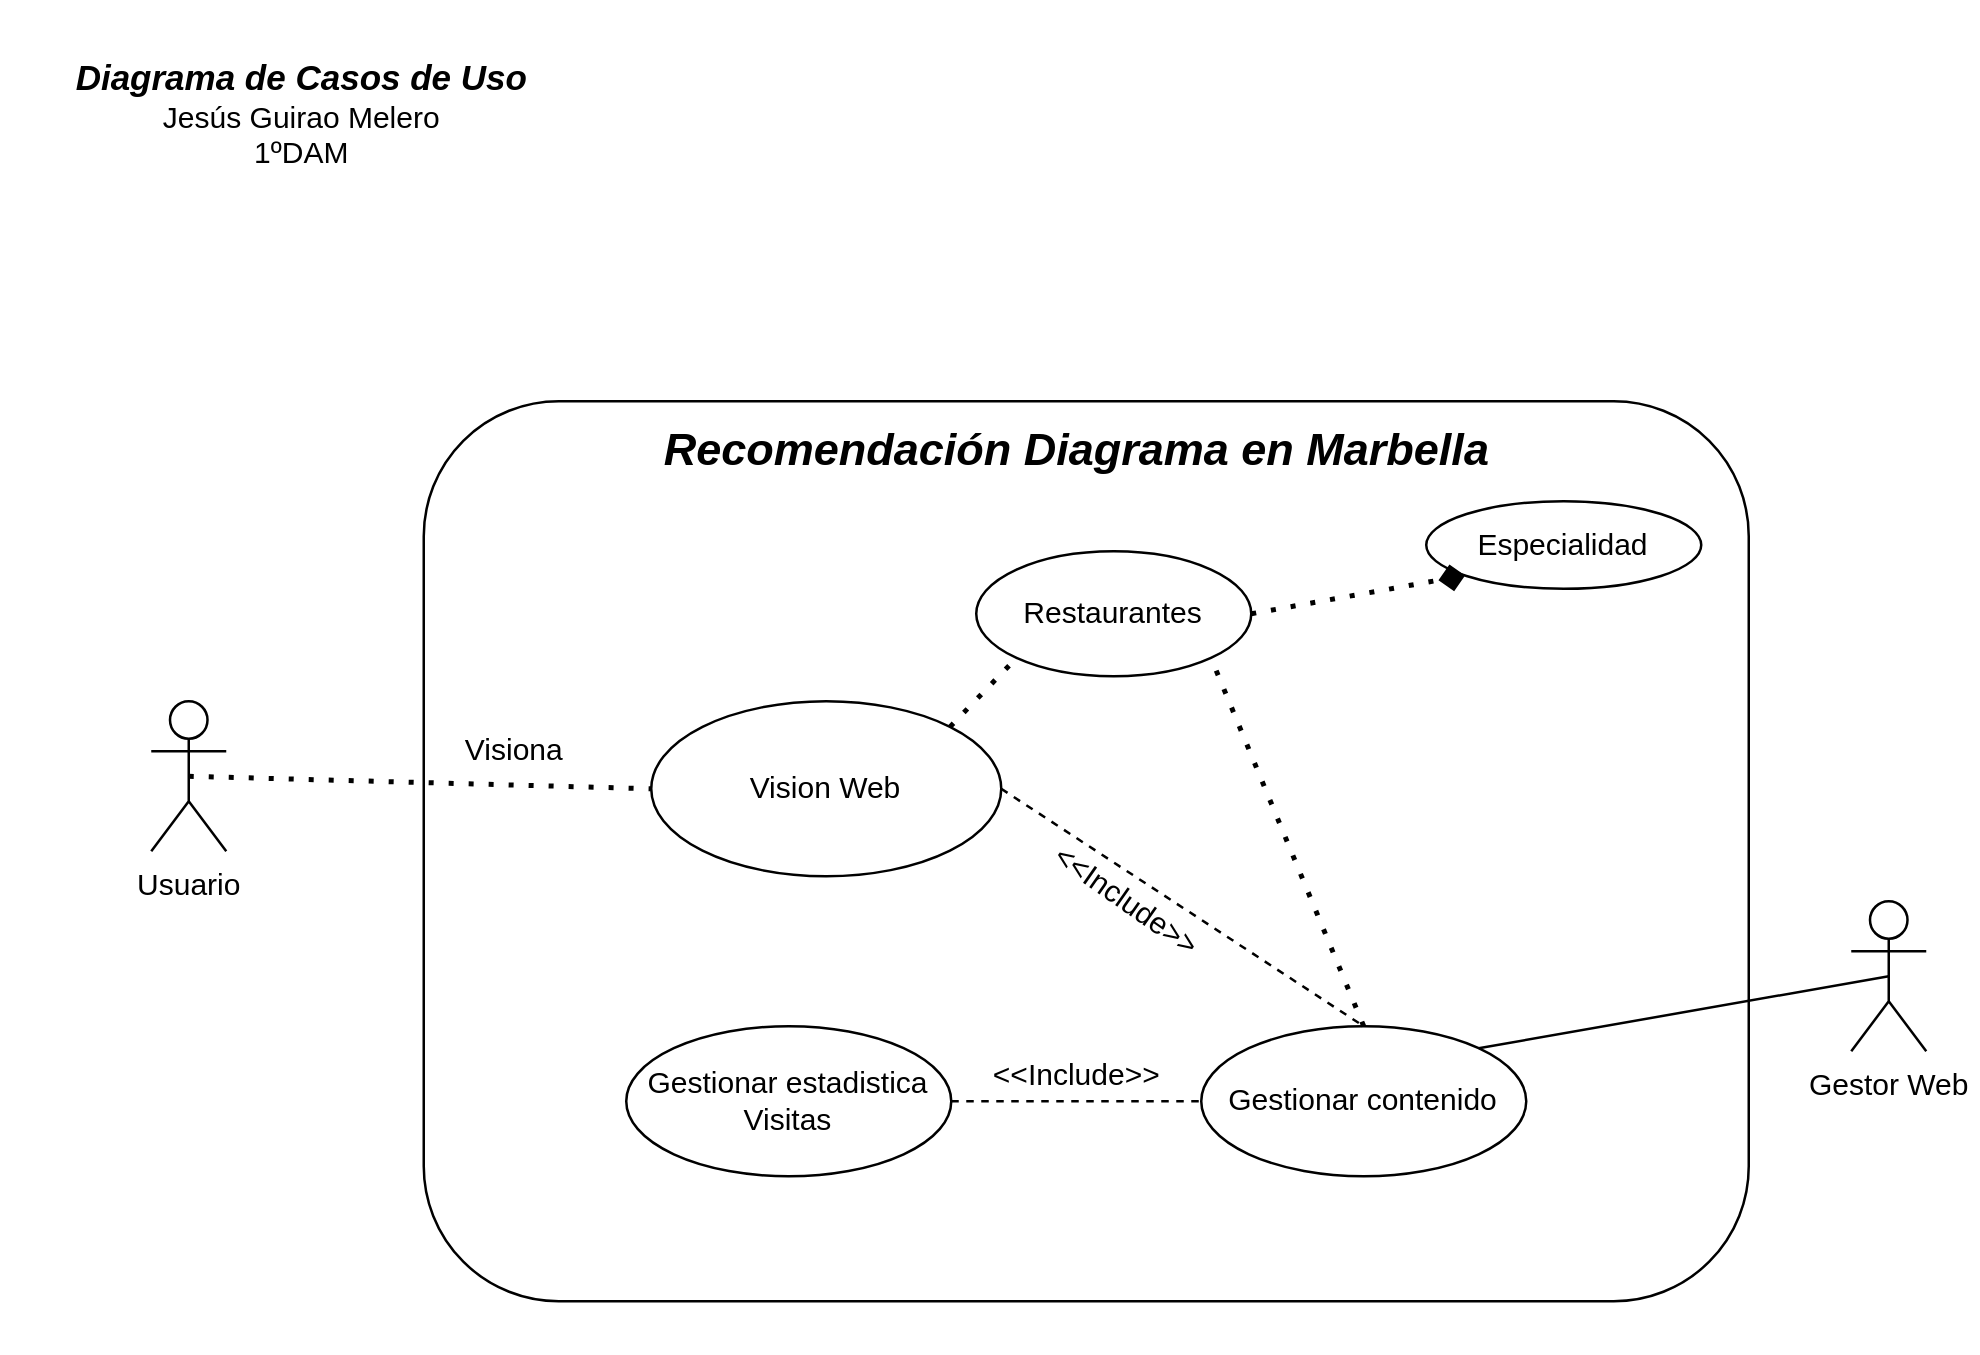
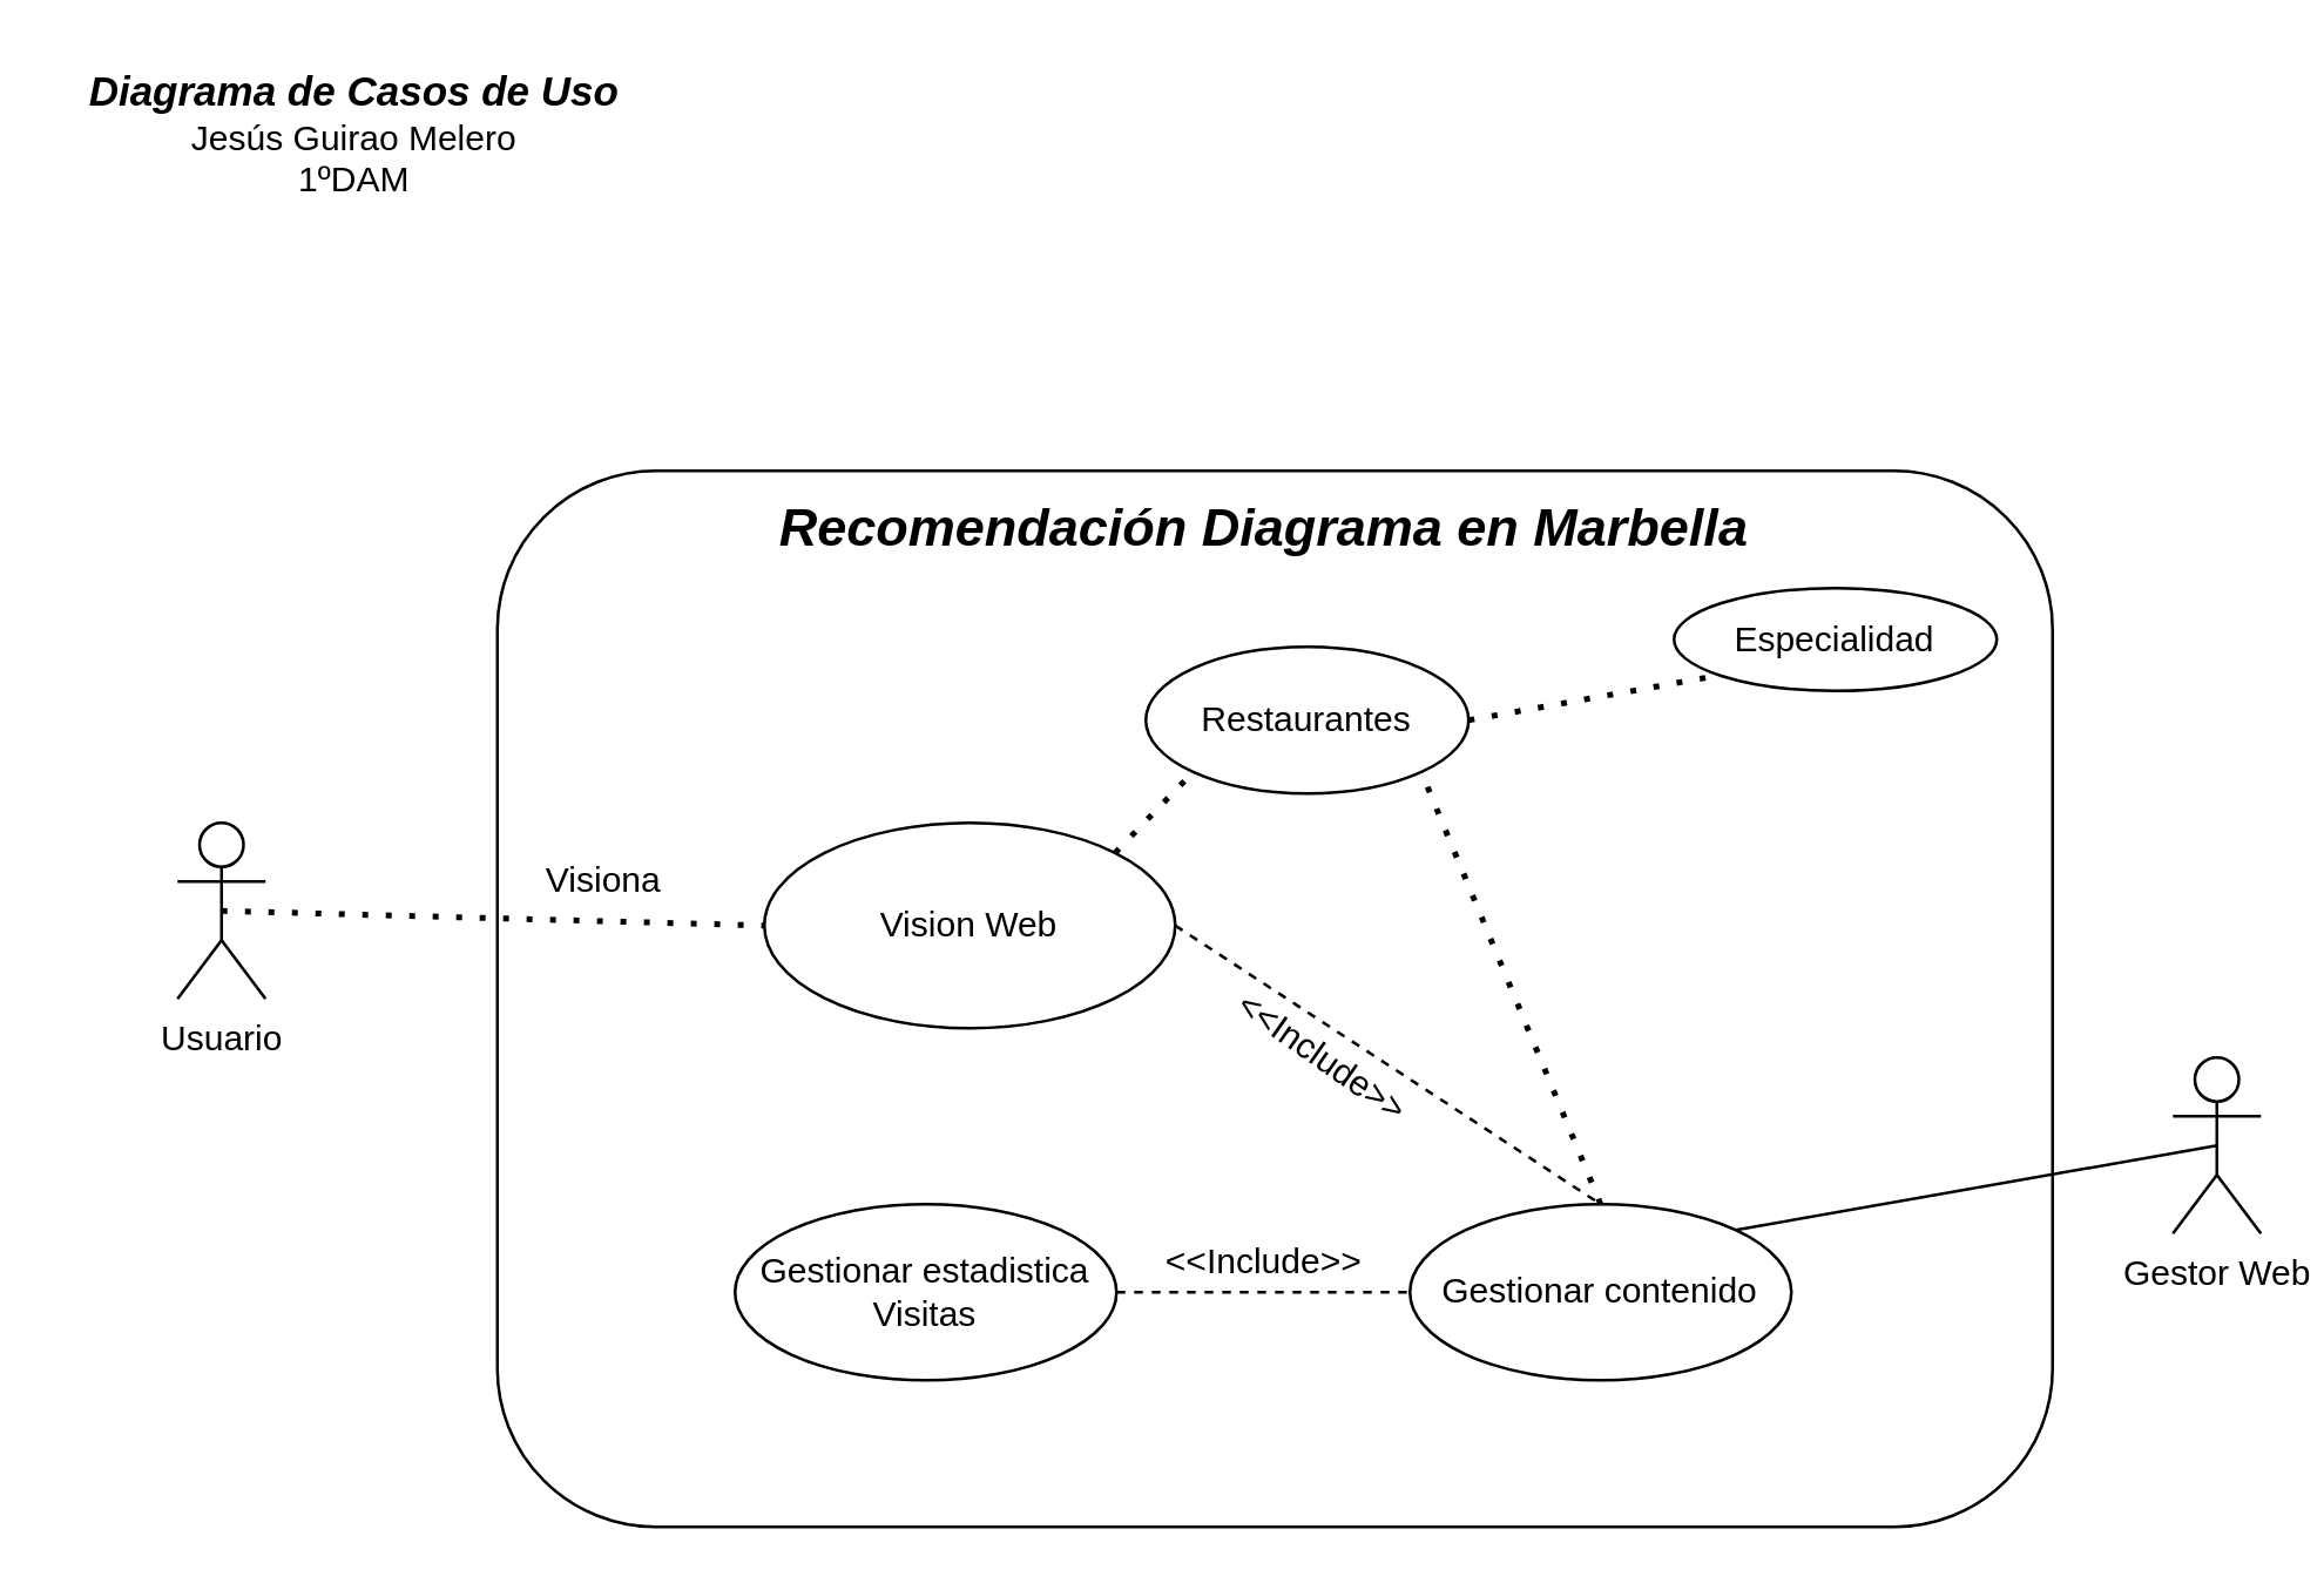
- <mxCell id="19" value="" style="endArrow=diamond;dashed=1;html=1;dashPattern=1 3;strokeWidth=2;entryX=0;entryY=1;entryDx=0;entryDy=0;exitX=1;exitY=0.5;exitDx=0;exitDy=0;" edge="1" parent="1" source="16" target="17"><mxGeometry width="50" height="50" relative="1" as="geometry"><mxPoint x="500" y="310" as="sourcePoint" /><mxPoint x="550" y="260" as="targetPoint" /></mxGeometry></mxCell>
+ <mxCell id="19" value="" style="endArrow=none;dashed=1;html=1;dashPattern=1 3;strokeWidth=2;entryX=0;entryY=1;entryDx=0;entryDy=0;exitX=1;exitY=0.5;exitDx=0;exitDy=0;" edge="1" parent="1" source="16" target="17"><mxGeometry width="50" height="50" relative="1" as="geometry"><mxPoint x="500" y="310" as="sourcePoint" /><mxPoint x="550" y="260" as="targetPoint" /></mxGeometry></mxCell>
